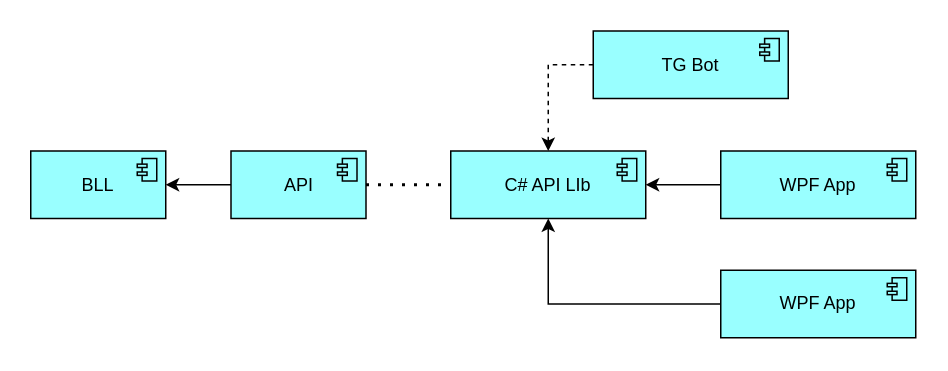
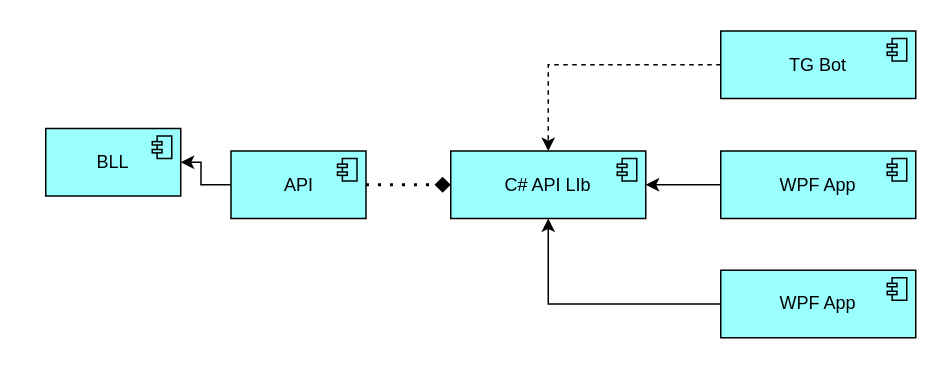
- <mxCell id="10" value="TG Bot" style="html=1;outlineConnect=0;whiteSpace=wrap;fillColor=#99ffff;shape=mxgraph.archimate3.application;appType=comp;archiType=square;" vertex="1" parent="1"><mxGeometry x="395" y="20" width="130" height="45" as="geometry" /></mxCell>
+ <mxCell id="10" value="TG Bot" style="html=1;outlineConnect=0;whiteSpace=wrap;fillColor=#99ffff;shape=mxgraph.archimate3.application;appType=comp;archiType=square;" vertex="1" parent="1"><mxGeometry x="480" y="20" width="130" height="45" as="geometry" /></mxCell>
- <mxCell id="3" value="BLL" style="html=1;outlineConnect=0;whiteSpace=wrap;fillColor=#99ffff;shape=mxgraph.archimate3.application;appType=comp;archiType=square;" vertex="1" parent="1"><mxGeometry x="20" y="100" width="90" height="45" as="geometry" /></mxCell>
+ <mxCell id="3" value="BLL" style="html=1;outlineConnect=0;whiteSpace=wrap;fillColor=#99ffff;shape=mxgraph.archimate3.application;appType=comp;archiType=square;" vertex="1" parent="1"><mxGeometry x="30" y="85" width="90" height="45" as="geometry" /></mxCell>
- <mxCell id="9" value="" style="endArrow=none;dashed=1;html=1;dashPattern=1 3;strokeWidth=2;rounded=0;entryX=0;entryY=0.5;entryDx=0;entryDy=0;entryPerimeter=0;exitX=1;exitY=0.5;exitDx=0;exitDy=0;exitPerimeter=0;" edge="1" parent="1" source="4" target="8"><mxGeometry width="50" height="50" relative="1" as="geometry"><mxPoint x="220" y="70" as="sourcePoint" /><mxPoint x="270" y="20" as="targetPoint" /></mxGeometry></mxCell>
+ <mxCell id="9" value="" style="endArrow=diamond;dashed=1;html=1;dashPattern=1 3;strokeWidth=2;rounded=0;entryX=0;entryY=0.5;entryDx=0;entryDy=0;entryPerimeter=0;exitX=1;exitY=0.5;exitDx=0;exitDy=0;exitPerimeter=0;" edge="1" parent="1" source="4" target="8"><mxGeometry width="50" height="50" relative="1" as="geometry"><mxPoint x="220" y="70" as="sourcePoint" /><mxPoint x="270" y="20" as="targetPoint" /></mxGeometry></mxCell>
